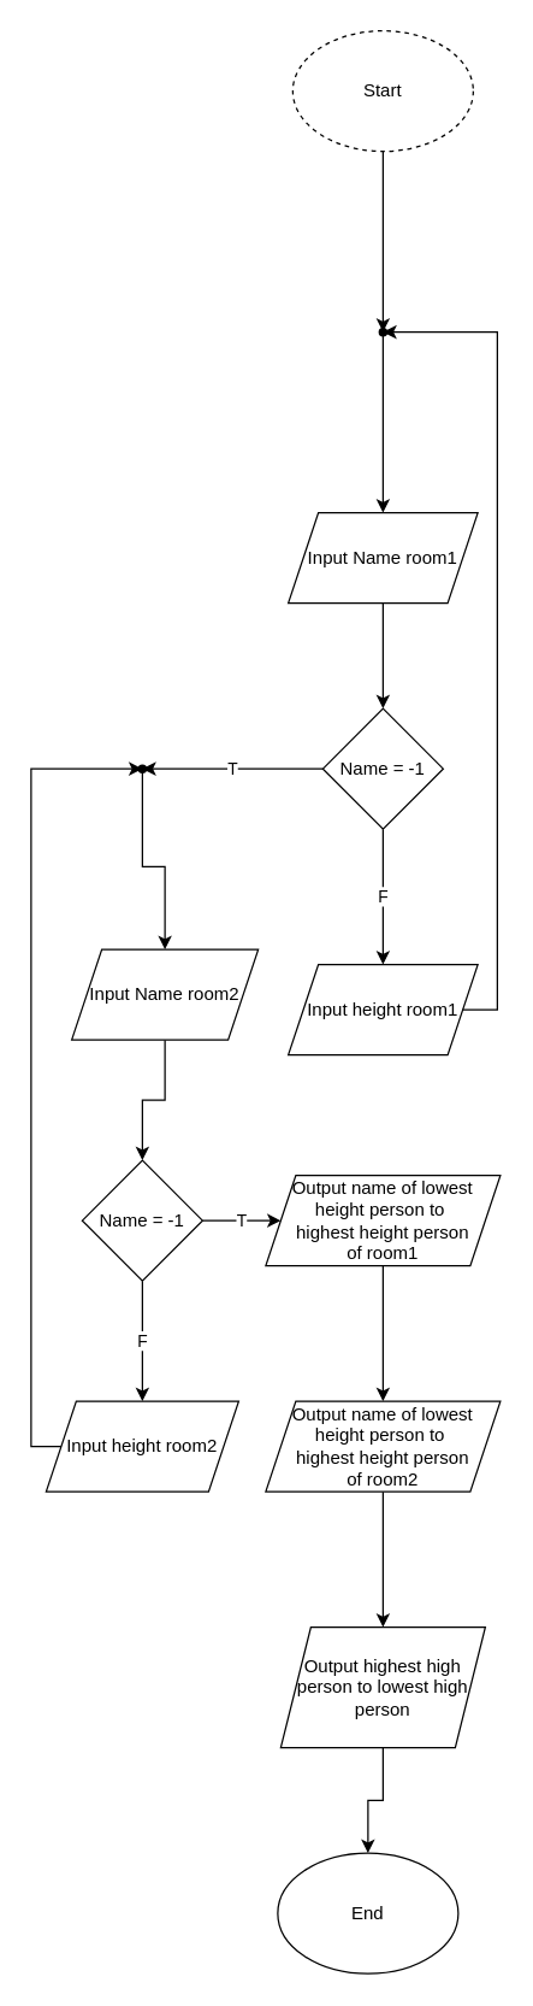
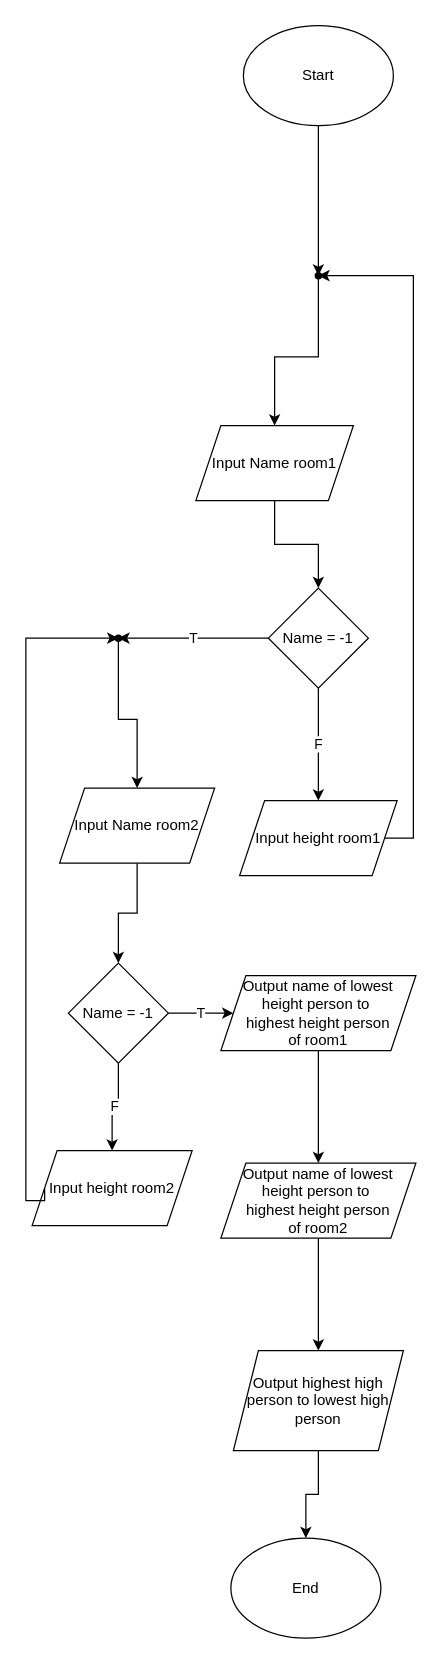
- <mxCell id="3" value="Start" style="ellipse;whiteSpace=wrap;html=1;dashed=1;" vertex="1" parent="1"><mxGeometry x="194" y="20" width="120" height="80" as="geometry" /></mxCell>
+ <mxCell id="3" value="Start" style="ellipse;whiteSpace=wrap;html=1;" vertex="1" parent="1"><mxGeometry x="194" y="20" width="120" height="80" as="geometry" /></mxCell>
- <mxCell id="5" value="Input Name room1" style="shape=parallelogram;perimeter=parallelogramPerimeter;whiteSpace=wrap;html=1;fixedSize=1;" vertex="1" parent="1"><mxGeometry x="191" y="340" width="126" height="60" as="geometry" /></mxCell>
+ <mxCell id="5" value="Input Name room1" style="shape=parallelogram;perimeter=parallelogramPerimeter;whiteSpace=wrap;html=1;fixedSize=1;" vertex="1" parent="1"><mxGeometry x="156" y="340" width="126" height="60" as="geometry" /></mxCell>
- <mxCell id="18" value="Input height room2" style="shape=parallelogram;perimeter=parallelogramPerimeter;whiteSpace=wrap;html=1;fixedSize=1;" vertex="1" parent="1"><mxGeometry x="30" y="930" width="128" height="60" as="geometry" /></mxCell>
+ <mxCell id="18" value="Input height room2" style="shape=parallelogram;perimeter=parallelogramPerimeter;whiteSpace=wrap;html=1;fixedSize=1;" vertex="1" parent="1"><mxGeometry x="25" y="920" width="128" height="60" as="geometry" /></mxCell>
